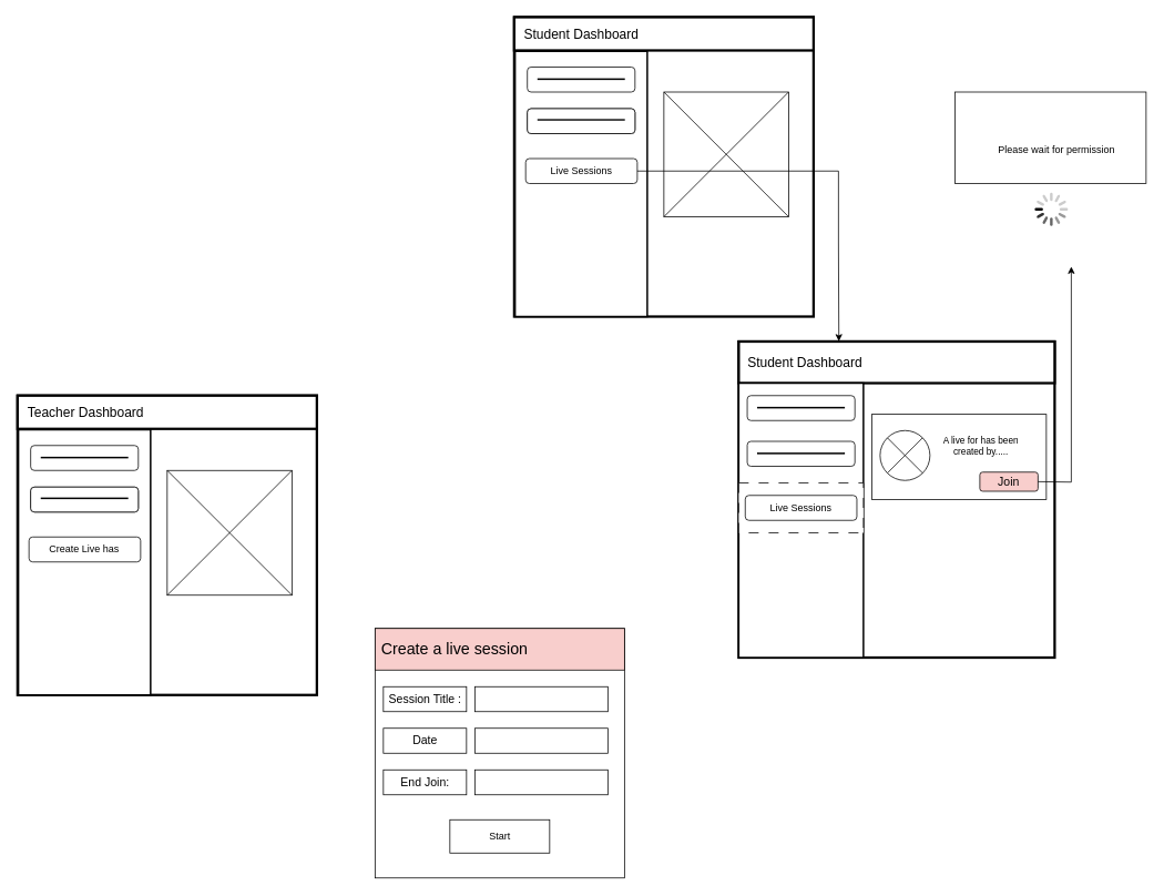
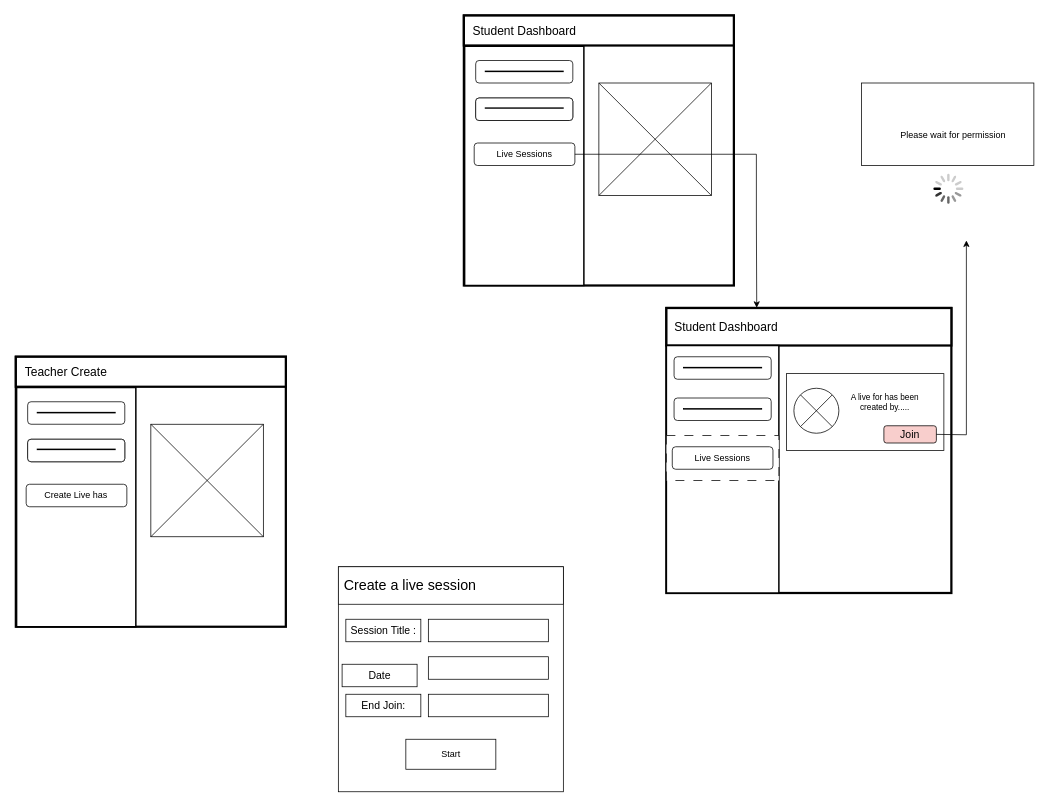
- <mxCell id="36" value="&amp;nbsp; &amp;nbsp;&lt;font style=&quot;font-size: 16px;&quot;&gt;Teacher&lt;/font&gt;&lt;font style=&quot;font-size: 16px;&quot;&gt;&amp;nbsp;Dashboard&lt;/font&gt;" style="rounded=0;whiteSpace=wrap;html=1;strokeWidth=3;align=left;" vertex="1" parent="1"><mxGeometry x="20.63" y="475" width="360" height="40" as="geometry" /></mxCell>
+ <mxCell id="36" value="&amp;nbsp; &amp;nbsp;&lt;font style=&quot;font-size: 16px;&quot;&gt;Teacher&lt;/font&gt;&lt;font style=&quot;font-size: 16px;&quot;&gt;&amp;nbsp;Create&lt;/font&gt;" style="rounded=0;whiteSpace=wrap;html=1;strokeWidth=3;align=left;" vertex="1" parent="1"><mxGeometry x="20.63" y="475" width="360" height="40" as="geometry" /></mxCell>
- <mxCell id="49" value="&lt;font style=&quot;font-size: 19px;&quot;&gt;&amp;nbsp;Create a live session&lt;/font&gt;" style="rounded=0;whiteSpace=wrap;html=1;align=left;fillColor=#f8cecc;" vertex="1" parent="1"><mxGeometry x="450.63" y="755" width="300" height="50" as="geometry" /></mxCell>
+ <mxCell id="49" value="&lt;font style=&quot;font-size: 19px;&quot;&gt;&amp;nbsp;Create a live session&lt;/font&gt;" style="rounded=0;whiteSpace=wrap;html=1;align=left;" vertex="1" parent="1"><mxGeometry x="450.63" y="755" width="300" height="50" as="geometry" /></mxCell>
- <mxCell id="52" value="&lt;font style=&quot;font-size: 14px;&quot;&gt;Date&lt;/font&gt;" style="rounded=0;whiteSpace=wrap;html=1;" vertex="1" parent="1"><mxGeometry x="460.63" y="875" width="100" height="30" as="geometry" /></mxCell>
+ <mxCell id="52" value="&lt;font style=&quot;font-size: 14px;&quot;&gt;Date&lt;/font&gt;" style="rounded=0;whiteSpace=wrap;html=1;" vertex="1" parent="1"><mxGeometry x="455.63" y="885" width="100" height="30" as="geometry" /></mxCell>
